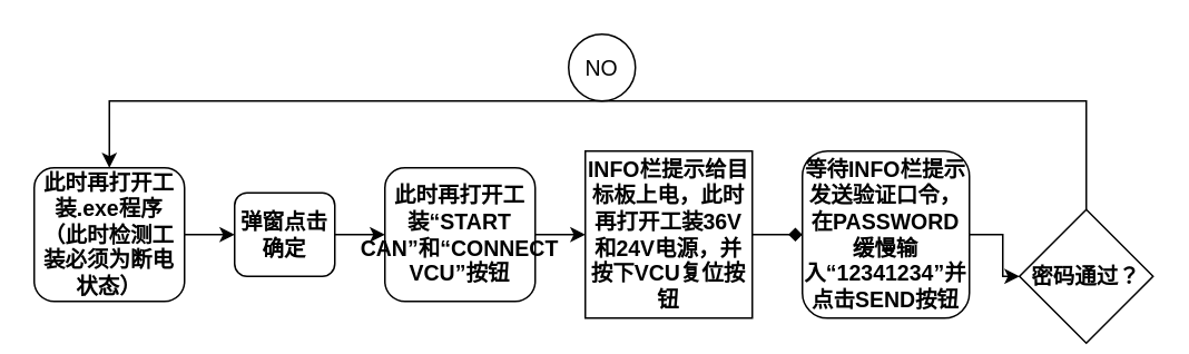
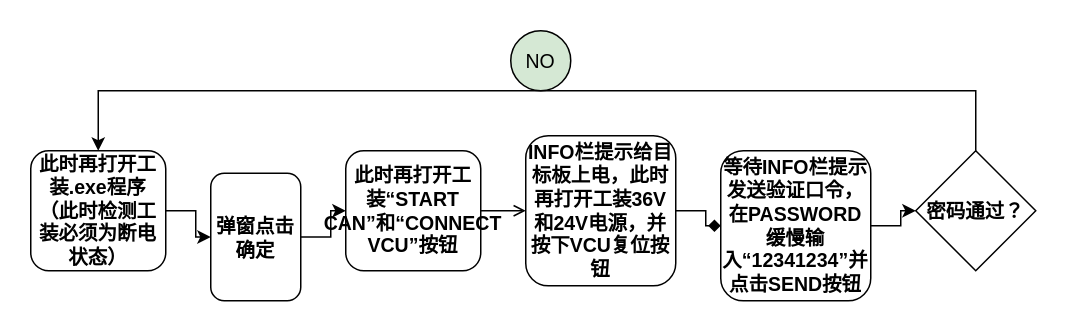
- <mxCell id="14" value="NO" style="ellipse;whiteSpace=wrap;html=1;aspect=fixed;fontSize=13;" vertex="1" parent="1"><mxGeometry x="340" y="20" width="40" height="40" as="geometry" /></mxCell>
+ <mxCell id="14" value="NO" style="ellipse;whiteSpace=wrap;html=1;aspect=fixed;fontSize=13;fillColor=#d5e8d4;" vertex="1" parent="1"><mxGeometry x="340" y="20" width="40" height="40" as="geometry" /></mxCell>
- <mxCell id="5" value="弹窗点击确定" style="rounded=1;whiteSpace=wrap;html=1;fontStyle=1;fontSize=13;" vertex="1" parent="1"><mxGeometry x="140" y="115" width="60" height="50" as="geometry" /></mxCell>
+ <mxCell id="5" value="弹窗点击确定" style="rounded=1;whiteSpace=wrap;html=1;fontStyle=1;fontSize=13;" vertex="1" parent="1"><mxGeometry x="140" y="115" width="60" height="85" as="geometry" /></mxCell>
- <mxCell id="6" value="" style="edgeStyle=orthogonalEdgeStyle;rounded=0;orthogonalLoop=1;jettySize=auto;html=1;fontSize=13;" edge="1" parent="1" source="7" target="9"><mxGeometry relative="1" as="geometry" /></mxCell>
+ <mxCell id="6" value="" style="edgeStyle=orthogonalEdgeStyle;rounded=0;orthogonalLoop=1;jettySize=auto;html=1;fontSize=13;endArrow=open;" edge="1" parent="1" source="7" target="9"><mxGeometry relative="1" as="geometry" /></mxCell>
- <mxCell id="9" value="INFO栏提示给目标板上电，此时再打开工装36V和24V电源，并按下VCU复位按钮" style="whiteSpace=wrap;html=1;fontStyle=1;fontSize=13;rounded=0;" vertex="1" parent="1"><mxGeometry x="350" y="90" width="100" height="100" as="geometry" /></mxCell>
+ <mxCell id="9" value="INFO栏提示给目标板上电，此时再打开工装36V和24V电源，并按下VCU复位按钮" style="rounded=1;whiteSpace=wrap;html=1;fontStyle=1;fontSize=13;" vertex="1" parent="1"><mxGeometry x="350" y="90" width="100" height="100" as="geometry" /></mxCell>
- <mxCell id="11" value="等待INFO栏提示发送验证口令，在PASSWORD缓慢输入“12341234”并点击SEND按钮" style="rounded=1;whiteSpace=wrap;html=1;fontStyle=1;fontSize=13;" vertex="1" parent="1"><mxGeometry x="480" y="90" width="100" height="100" as="geometry" /></mxCell>
+ <mxCell id="11" value="等待INFO栏提示发送验证口令，在PASSWORD缓慢输入“12341234”并点击SEND按钮" style="rounded=1;whiteSpace=wrap;html=1;fontStyle=1;fontSize=13;" vertex="1" parent="1"><mxGeometry x="480" y="100" width="100" height="100" as="geometry" /></mxCell>
- <mxCell id="13" value="密码通过？" style="rhombus;whiteSpace=wrap;html=1;fontSize=13;fontStyle=1" vertex="1" parent="1"><mxGeometry x="610" y="125" width="80" height="80" as="geometry" /></mxCell>
+ <mxCell id="13" value="密码通过？" style="rhombus;whiteSpace=wrap;html=1;fontSize=13;fontStyle=1" vertex="1" parent="1"><mxGeometry x="610" y="100" width="80" height="80" as="geometry" /></mxCell>
